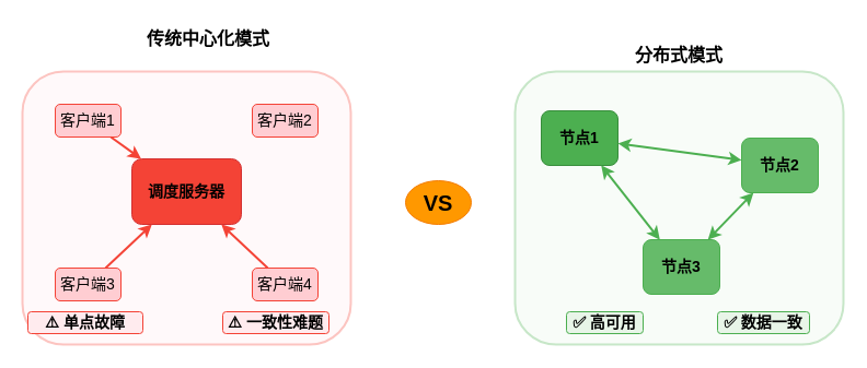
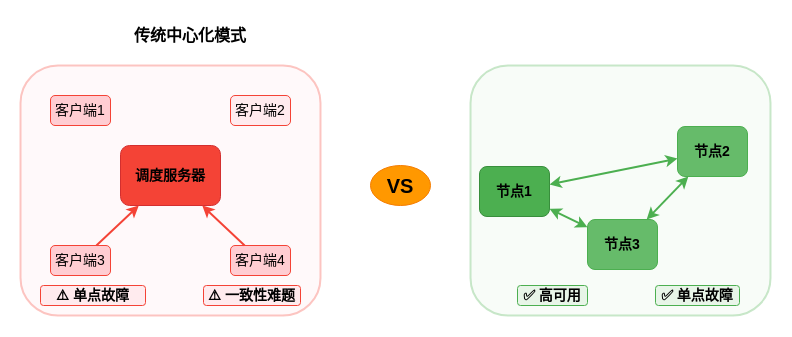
- <mxCell id="5" value="分布式模式" style="text;html=1;strokeColor=none;fillColor=none;align=center;verticalAlign=middle;whiteSpace=wrap;rounded=0;fontSize=16;fontStyle=1;fontColor=#000000;" vertex="1" parent="1"><mxGeometry x="470" y="35" width="300" height="30" as="geometry" /></mxCell>
- <mxCell id="9" value="客户端2" style="rounded=1;whiteSpace=wrap;html=1;fillColor=#ffcdd2;strokeColor=#f44336;fontSize=14;fontColor=#000000;" vertex="1" parent="1"><mxGeometry x="230" y="95" width="60" height="30" as="geometry" /></mxCell>
+ <mxCell id="9" value="客户端2" style="rounded=1;whiteSpace=wrap;html=1;fillColor=#ffebee;strokeColor=#f44336;fontSize=14;fontColor=#000000;" vertex="1" parent="1"><mxGeometry x="230" y="95" width="60" height="30" as="geometry" /></mxCell>
- <mxCell id="17" value="节点1" style="rounded=1;whiteSpace=wrap;html=1;fillColor=#4caf50;strokeColor=#388e3c;fontSize=14;fontColor=#000000;fontStyle=1;" vertex="1" parent="1"><mxGeometry x="494" y="101" width="70" height="50" as="geometry" /></mxCell>
+ <mxCell id="17" value="节点1" style="rounded=1;whiteSpace=wrap;html=1;fillColor=#4caf50;strokeColor=#388e3c;fontSize=14;fontColor=#000000;fontStyle=1;" vertex="1" parent="1"><mxGeometry x="479" y="166" width="70" height="50" as="geometry" /></mxCell>
- <mxCell id="12" value="" style="endArrow=classic;html=1;rounded=0;strokeColor=#f44336;strokeWidth=2;fontSize=14;fontColor=#000000;" edge="1" parent="1" source="8" target="7"><mxGeometry width="50" height="50" relative="1" as="geometry"><mxPoint x="80" y="125" as="sourcePoint" /><mxPoint x="130" y="75" as="targetPoint" /></mxGeometry></mxCell>
- <mxCell id="15" value="⚠️ 单点故障" style="text;html=1;strokeColor=#f44336;fillColor=#ffebee;align=center;verticalAlign=middle;whiteSpace=wrap;rounded=1;fontSize=14;fontColor=#000000;fontStyle=1;" vertex="1" parent="1"><mxGeometry x="25" y="285" width="105" height="20" as="geometry" /></mxCell>
+ <mxCell id="15" value="⚠️ 单点故障" style="text;html=1;strokeColor=#f44336;fillColor=#ffebee;align=center;verticalAlign=middle;whiteSpace=wrap;rounded=1;fontSize=14;fontColor=#000000;fontStyle=1;" vertex="1" parent="1"><mxGeometry x="40" y="285" width="105" height="20" as="geometry" /></mxCell>
- <mxCell id="24" value="✅ 数据一致" style="text;html=1;strokeColor=#4caf50;fillColor=#e8f5e8;align=center;verticalAlign=middle;whiteSpace=wrap;rounded=1;fontSize=14;fontColor=#000000;fontStyle=1;" vertex="1" parent="1"><mxGeometry x="655" y="285" width="84" height="20" as="geometry" /></mxCell>
+ <mxCell id="24" value="✅ 单点故障" style="text;html=1;strokeColor=#4caf50;fillColor=#e8f5e8;align=center;verticalAlign=middle;whiteSpace=wrap;rounded=1;fontSize=14;fontColor=#000000;fontStyle=1;" vertex="1" parent="1"><mxGeometry x="655" y="285" width="84" height="20" as="geometry" /></mxCell>
